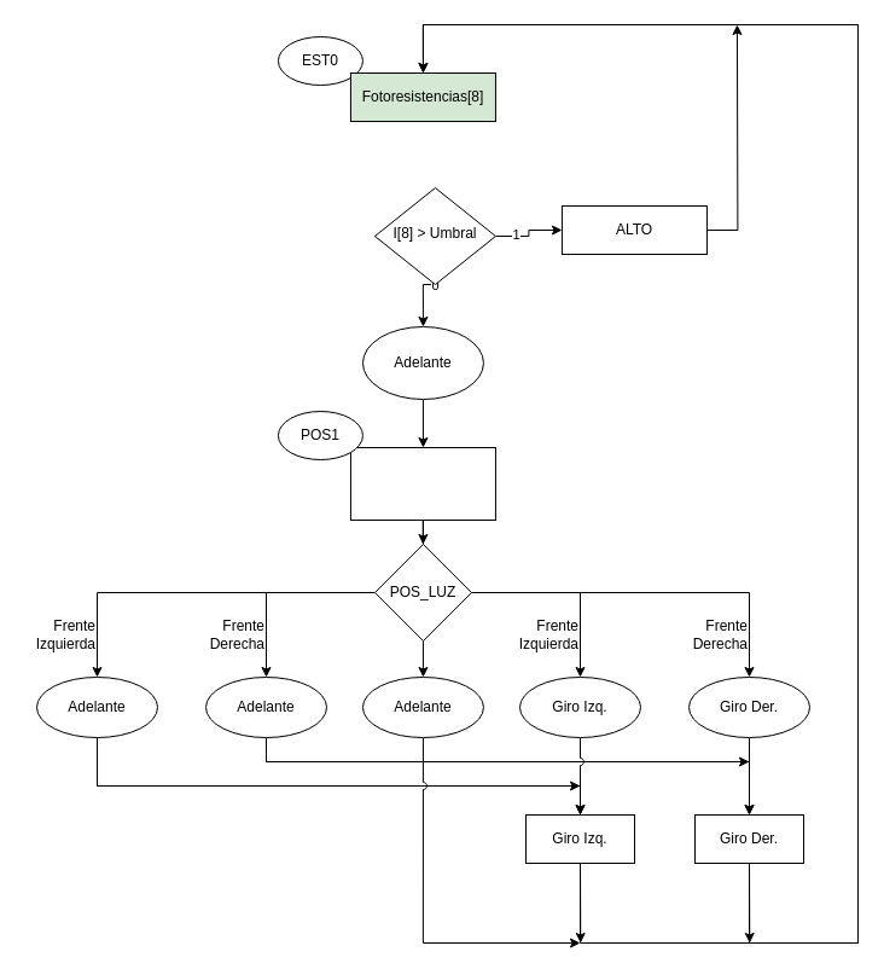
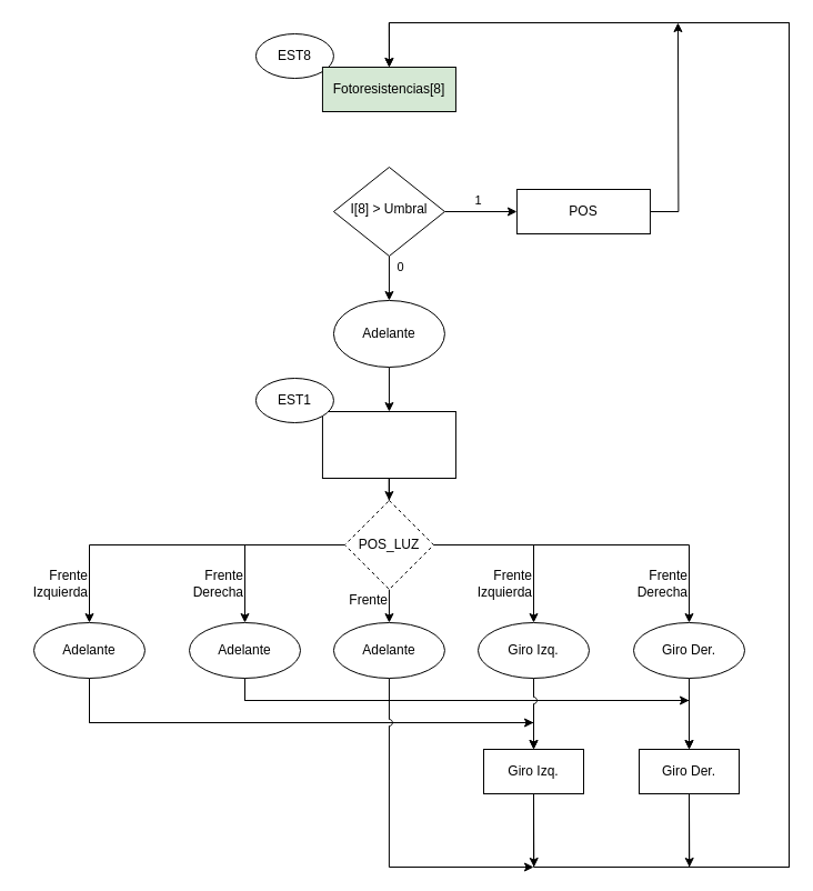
- <mxCell id="17" value="EST0" style="ellipse;whiteSpace=wrap;html=1;" parent="1" vertex="1"><mxGeometry x="229.94" y="30" width="70" height="40" as="geometry" /></mxCell>
+ <mxCell id="17" value="EST8" style="ellipse;whiteSpace=wrap;html=1;" parent="1" vertex="1"><mxGeometry x="229.94" y="30" width="70" height="40" as="geometry" /></mxCell>
- <mxCell id="34" value="&lt;span style=&quot;white-space: normal&quot;&gt;ALTO&lt;/span&gt;" style="rounded=0;whiteSpace=wrap;html=1;" parent="1" vertex="1"><mxGeometry x="464.94" y="170" width="120" height="40" as="geometry" /></mxCell>
+ <mxCell id="34" value="&lt;span style=&quot;white-space: normal&quot;&gt;POS&lt;/span&gt;" style="rounded=0;whiteSpace=wrap;html=1;" parent="1" vertex="1"><mxGeometry x="464.94" y="170" width="120" height="40" as="geometry" /></mxCell>
- <mxCell id="4" value="I[8] &amp;gt; Umbral" style="rhombus;whiteSpace=wrap;html=1;shadow=0;fontFamily=Helvetica;fontSize=12;align=center;strokeWidth=1;spacing=6;spacingTop=-4;" parent="1" vertex="1"><mxGeometry x="309.94" y="155" width="100" height="80" as="geometry" /></mxCell>
+ <mxCell id="4" value="I[8] &amp;gt; Umbral" style="rhombus;whiteSpace=wrap;html=1;shadow=0;fontFamily=Helvetica;fontSize=12;align=center;strokeWidth=1;spacing=6;spacingTop=-4;" parent="1" vertex="1"><mxGeometry x="299.94" y="150" width="100" height="80" as="geometry" /></mxCell>
- <mxCell id="10" value="POS1" style="ellipse;whiteSpace=wrap;html=1;" parent="1" vertex="1"><mxGeometry x="229.94" y="340" width="70" height="40" as="geometry" /></mxCell>
+ <mxCell id="10" value="EST1" style="ellipse;whiteSpace=wrap;html=1;" parent="1" vertex="1"><mxGeometry x="229.94" y="340" width="70" height="40" as="geometry" /></mxCell>
- <mxCell id="16" value="POS_LUZ" style="rhombus;whiteSpace=wrap;html=1;" parent="1" vertex="1"><mxGeometry x="309.94" y="450" width="80" height="80" as="geometry" /></mxCell>
+ <mxCell id="16" value="POS_LUZ" style="rhombus;whiteSpace=wrap;html=1;dashed=1;" parent="1" vertex="1"><mxGeometry x="309.94" y="450" width="80" height="80" as="geometry" /></mxCell>
+ <mxCell id="43" value="Frente" style="text;html=1;align=right;verticalAlign=middle;resizable=0;points=[];autosize=1;" vertex="1" parent="1"><mxGeometry x="299.94" y="530" width="50" height="20" as="geometry" /></mxCell>
